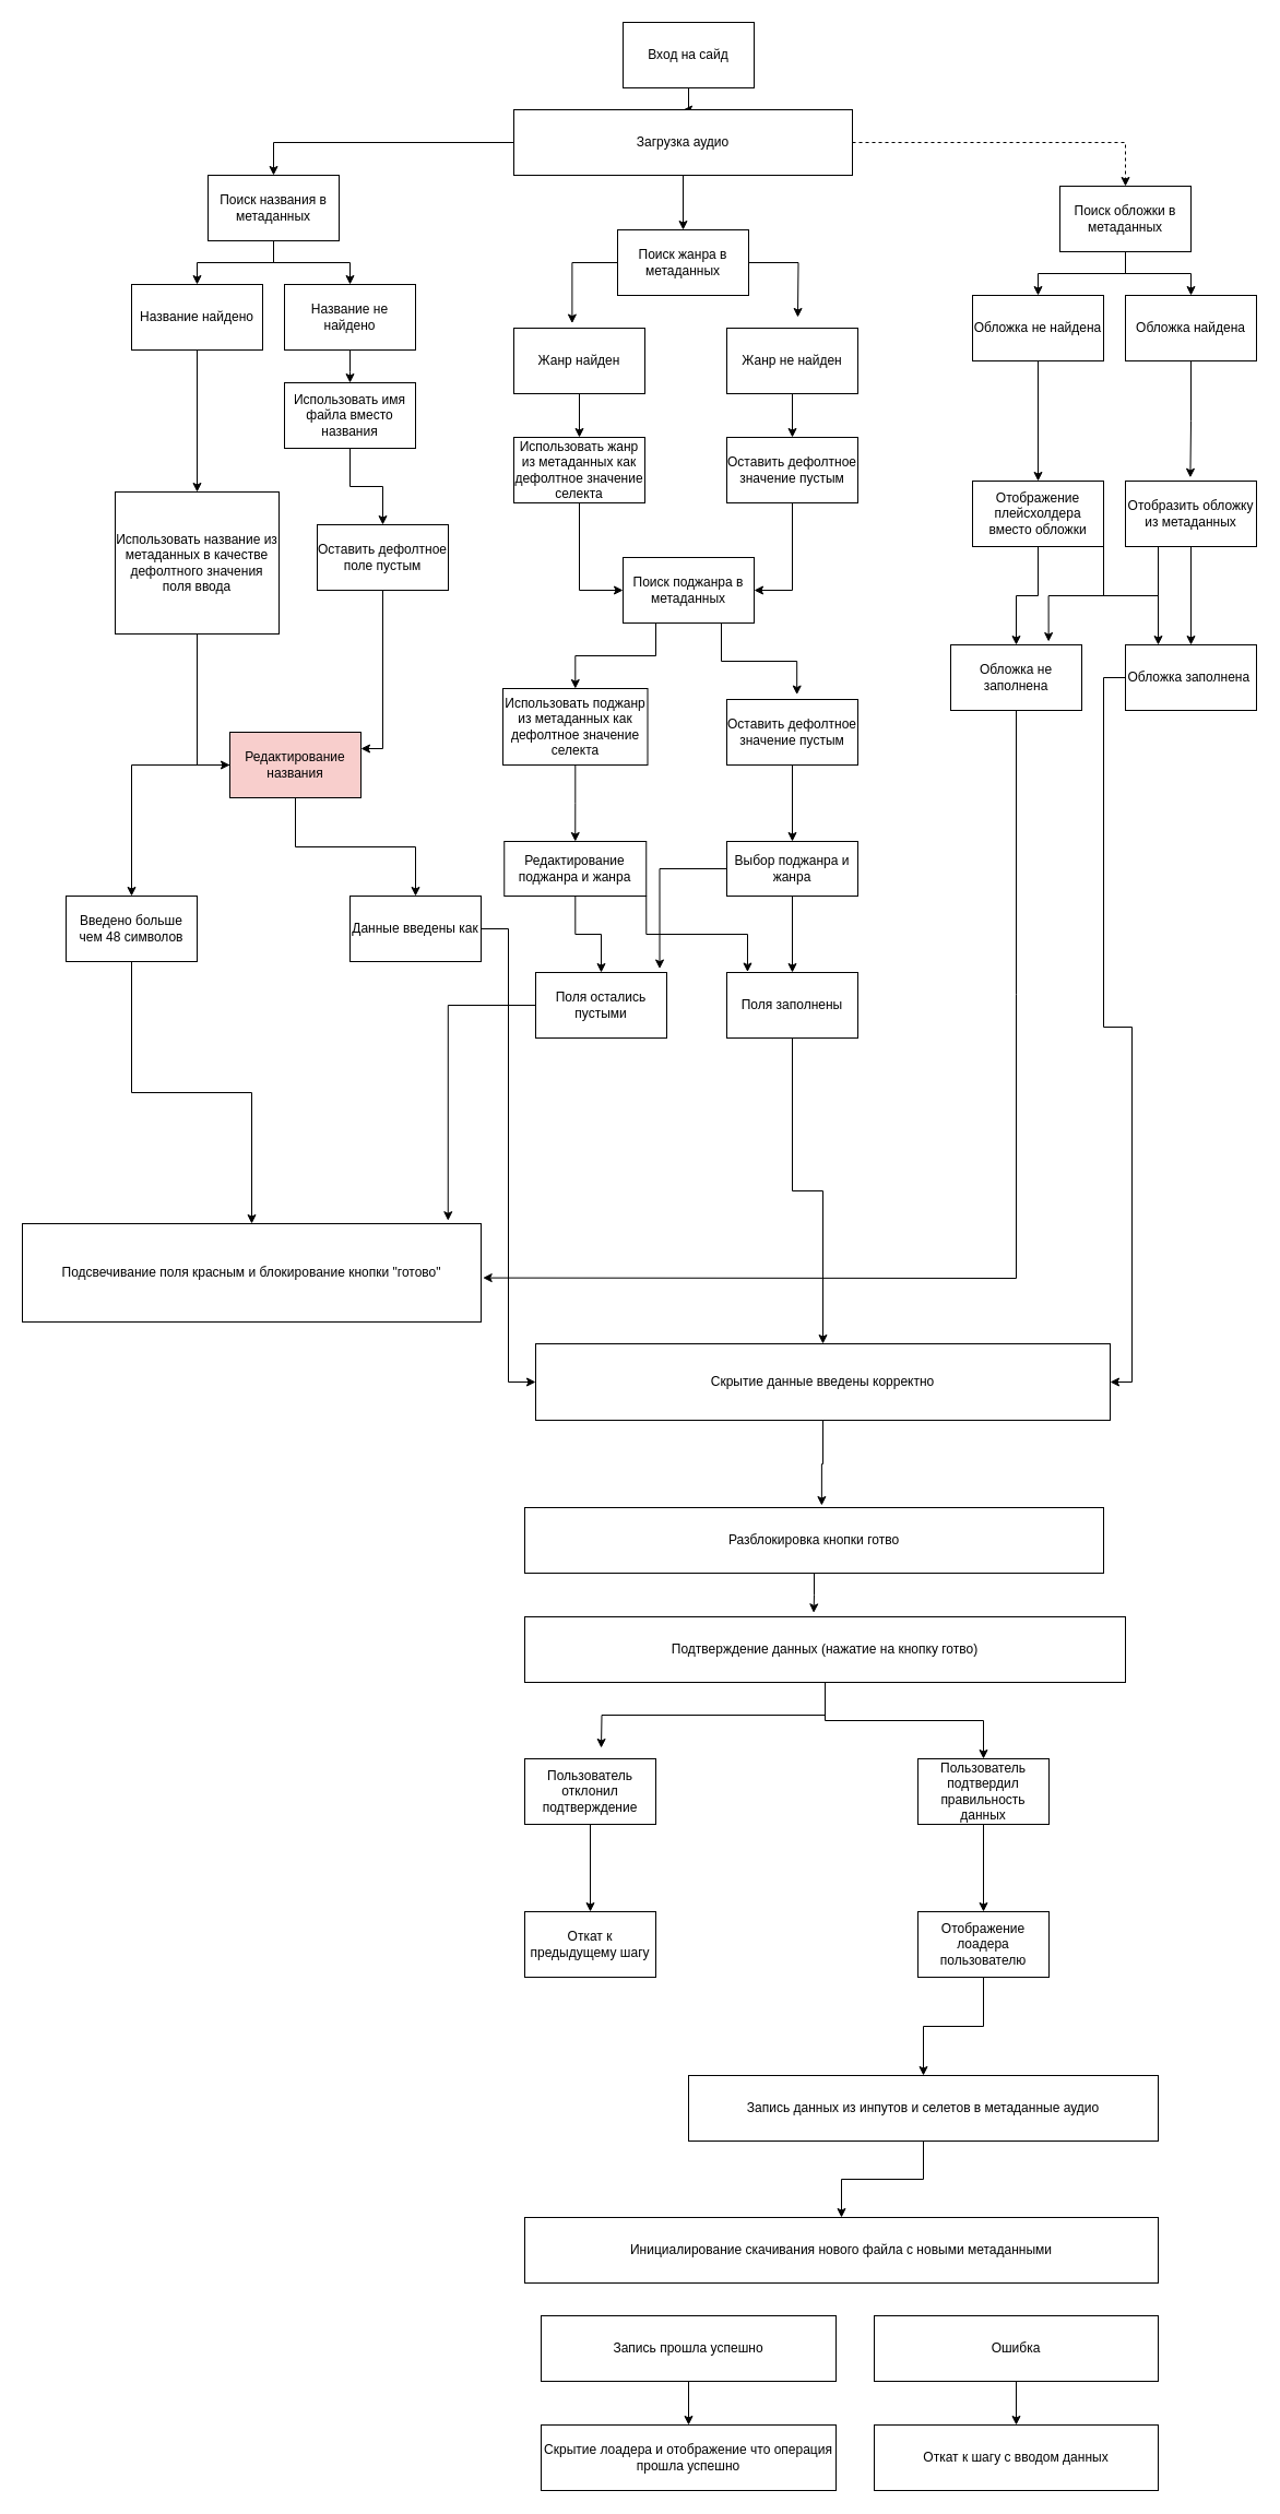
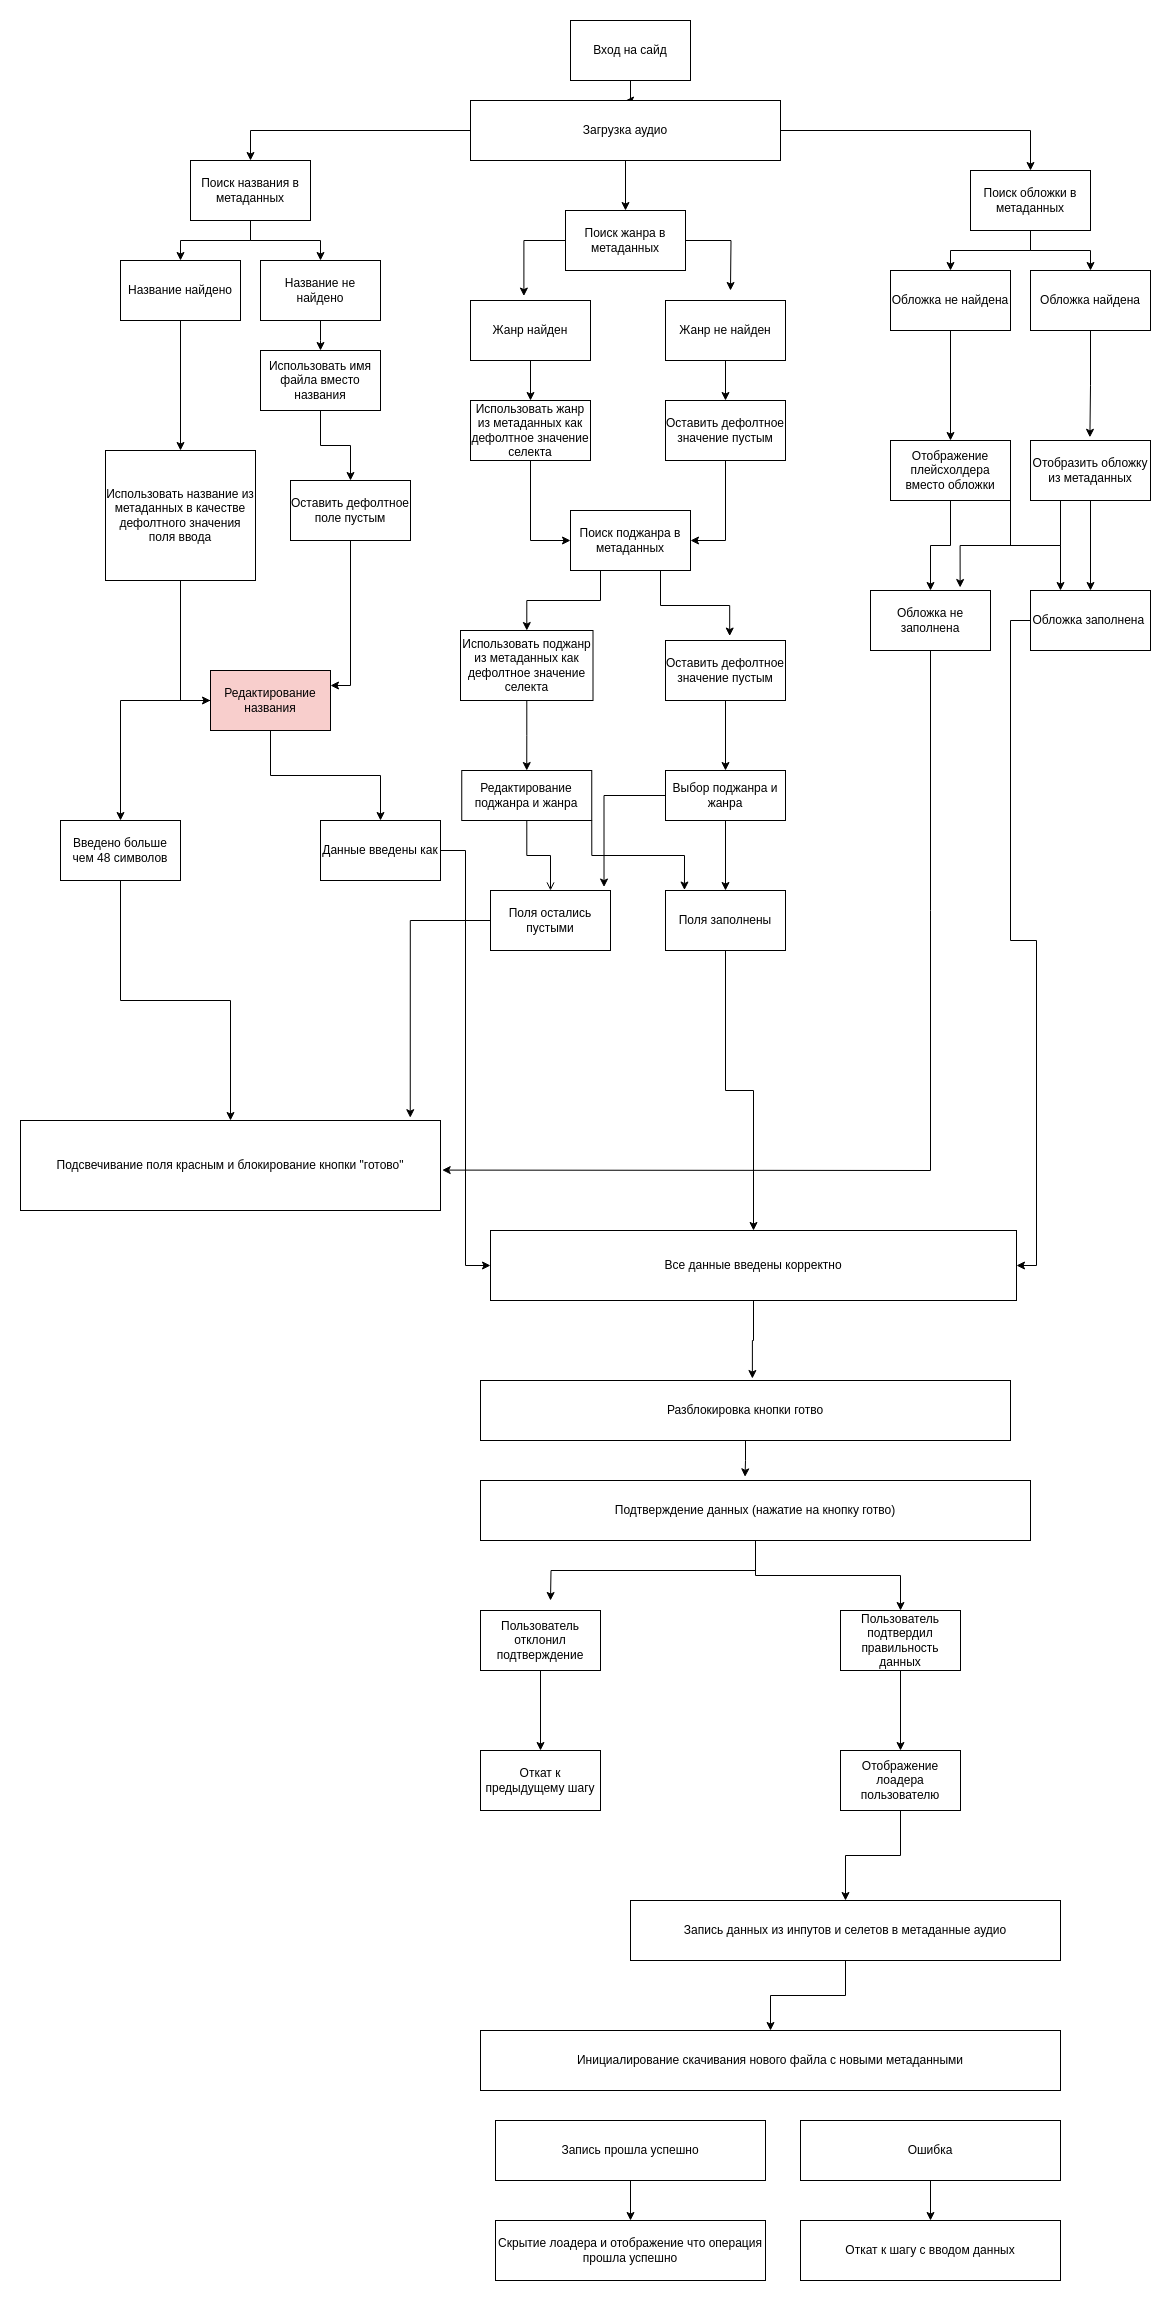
- <mxCell id="6" style="edgeStyle=orthogonalEdgeStyle;rounded=0;orthogonalLoop=1;jettySize=auto;html=1;entryX=0.5;entryY=0;entryDx=0;entryDy=0;dashed=1;" edge="1" parent="1" source="7" target="13"><mxGeometry relative="1" as="geometry" /></mxCell>
+ <mxCell id="6" style="edgeStyle=orthogonalEdgeStyle;rounded=0;orthogonalLoop=1;jettySize=auto;html=1;entryX=0.5;entryY=0;entryDx=0;entryDy=0;" edge="1" parent="1" source="7" target="13"><mxGeometry relative="1" as="geometry" /></mxCell>
- <mxCell id="60" style="edgeStyle=orthogonalEdgeStyle;rounded=0;orthogonalLoop=1;jettySize=auto;html=1;entryX=0.5;entryY=0;entryDx=0;entryDy=0;" edge="1" parent="1" source="62" target="67"><mxGeometry relative="1" as="geometry" /></mxCell>
+ <mxCell id="60" style="edgeStyle=orthogonalEdgeStyle;rounded=0;orthogonalLoop=1;jettySize=auto;html=1;entryX=0.5;entryY=0;entryDx=0;entryDy=0;endArrow=open;" edge="1" parent="1" source="62" target="67"><mxGeometry relative="1" as="geometry" /></mxCell>
- <mxCell id="76" value="Скрытие данные введены корректно" style="rounded=0;whiteSpace=wrap;html=1;" vertex="1" parent="1"><mxGeometry x="490" y="1230" width="526" height="70" as="geometry" /></mxCell>
+ <mxCell id="76" value="Все данные введены корректно" style="rounded=0;whiteSpace=wrap;html=1;" vertex="1" parent="1"><mxGeometry x="490" y="1230" width="526" height="70" as="geometry" /></mxCell>
